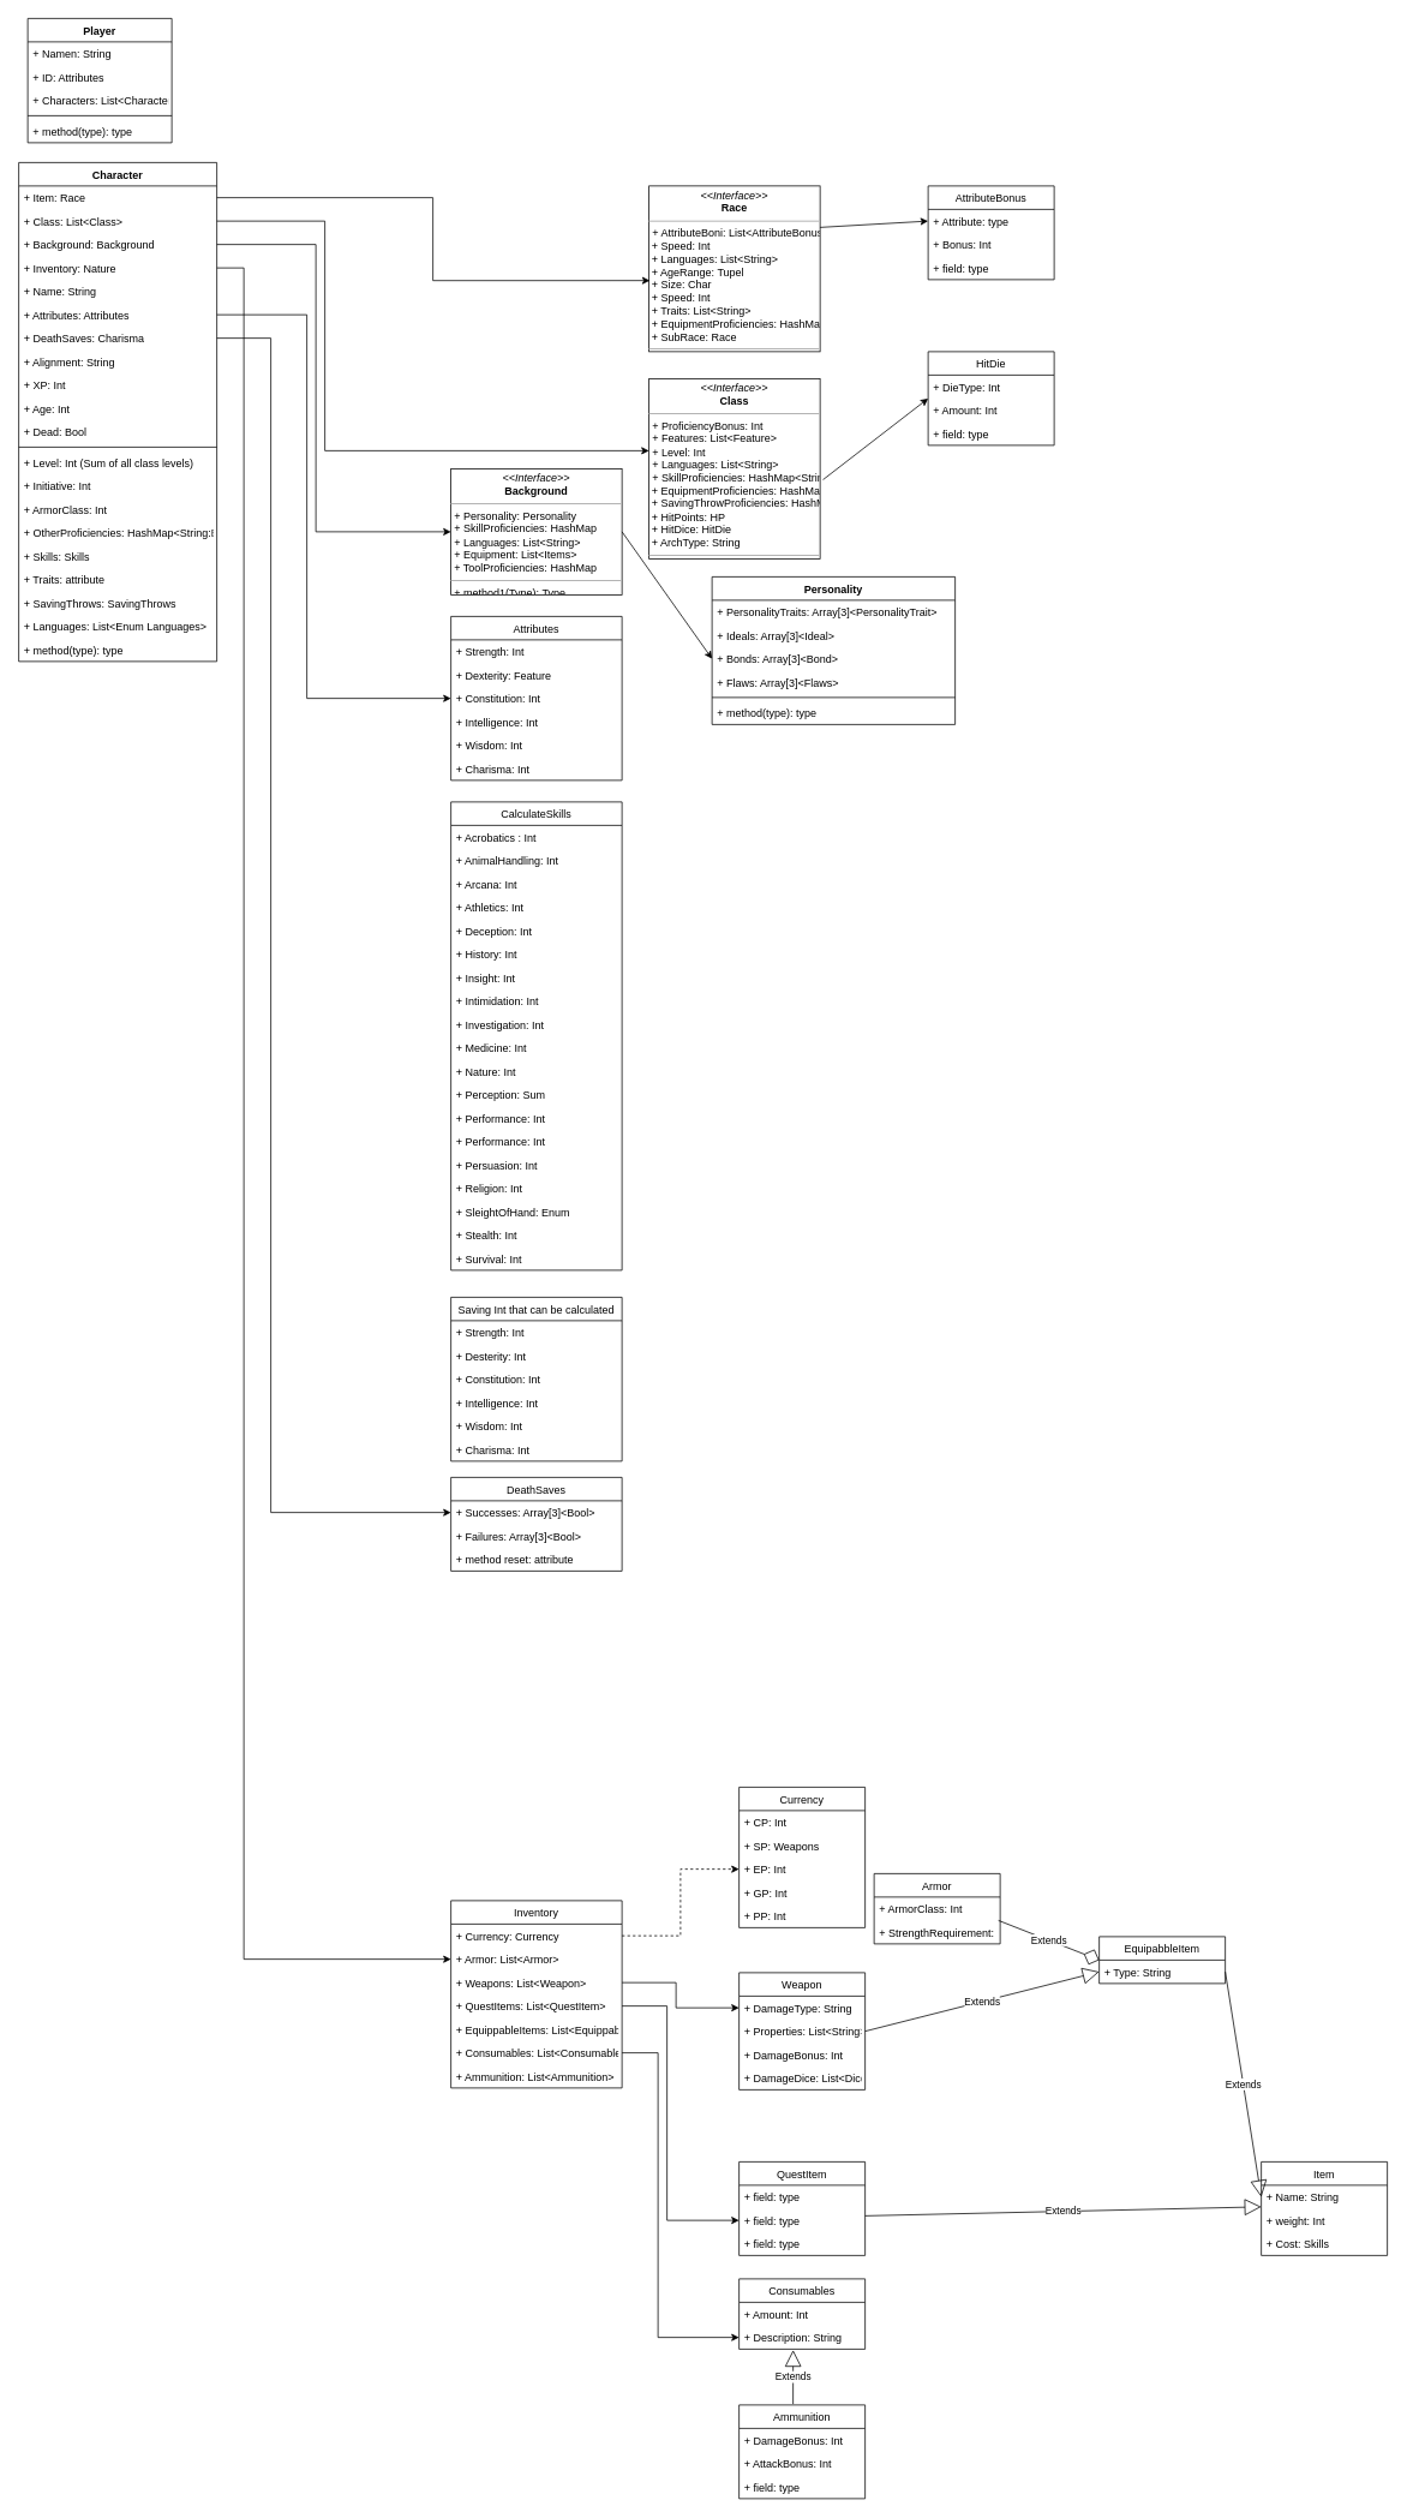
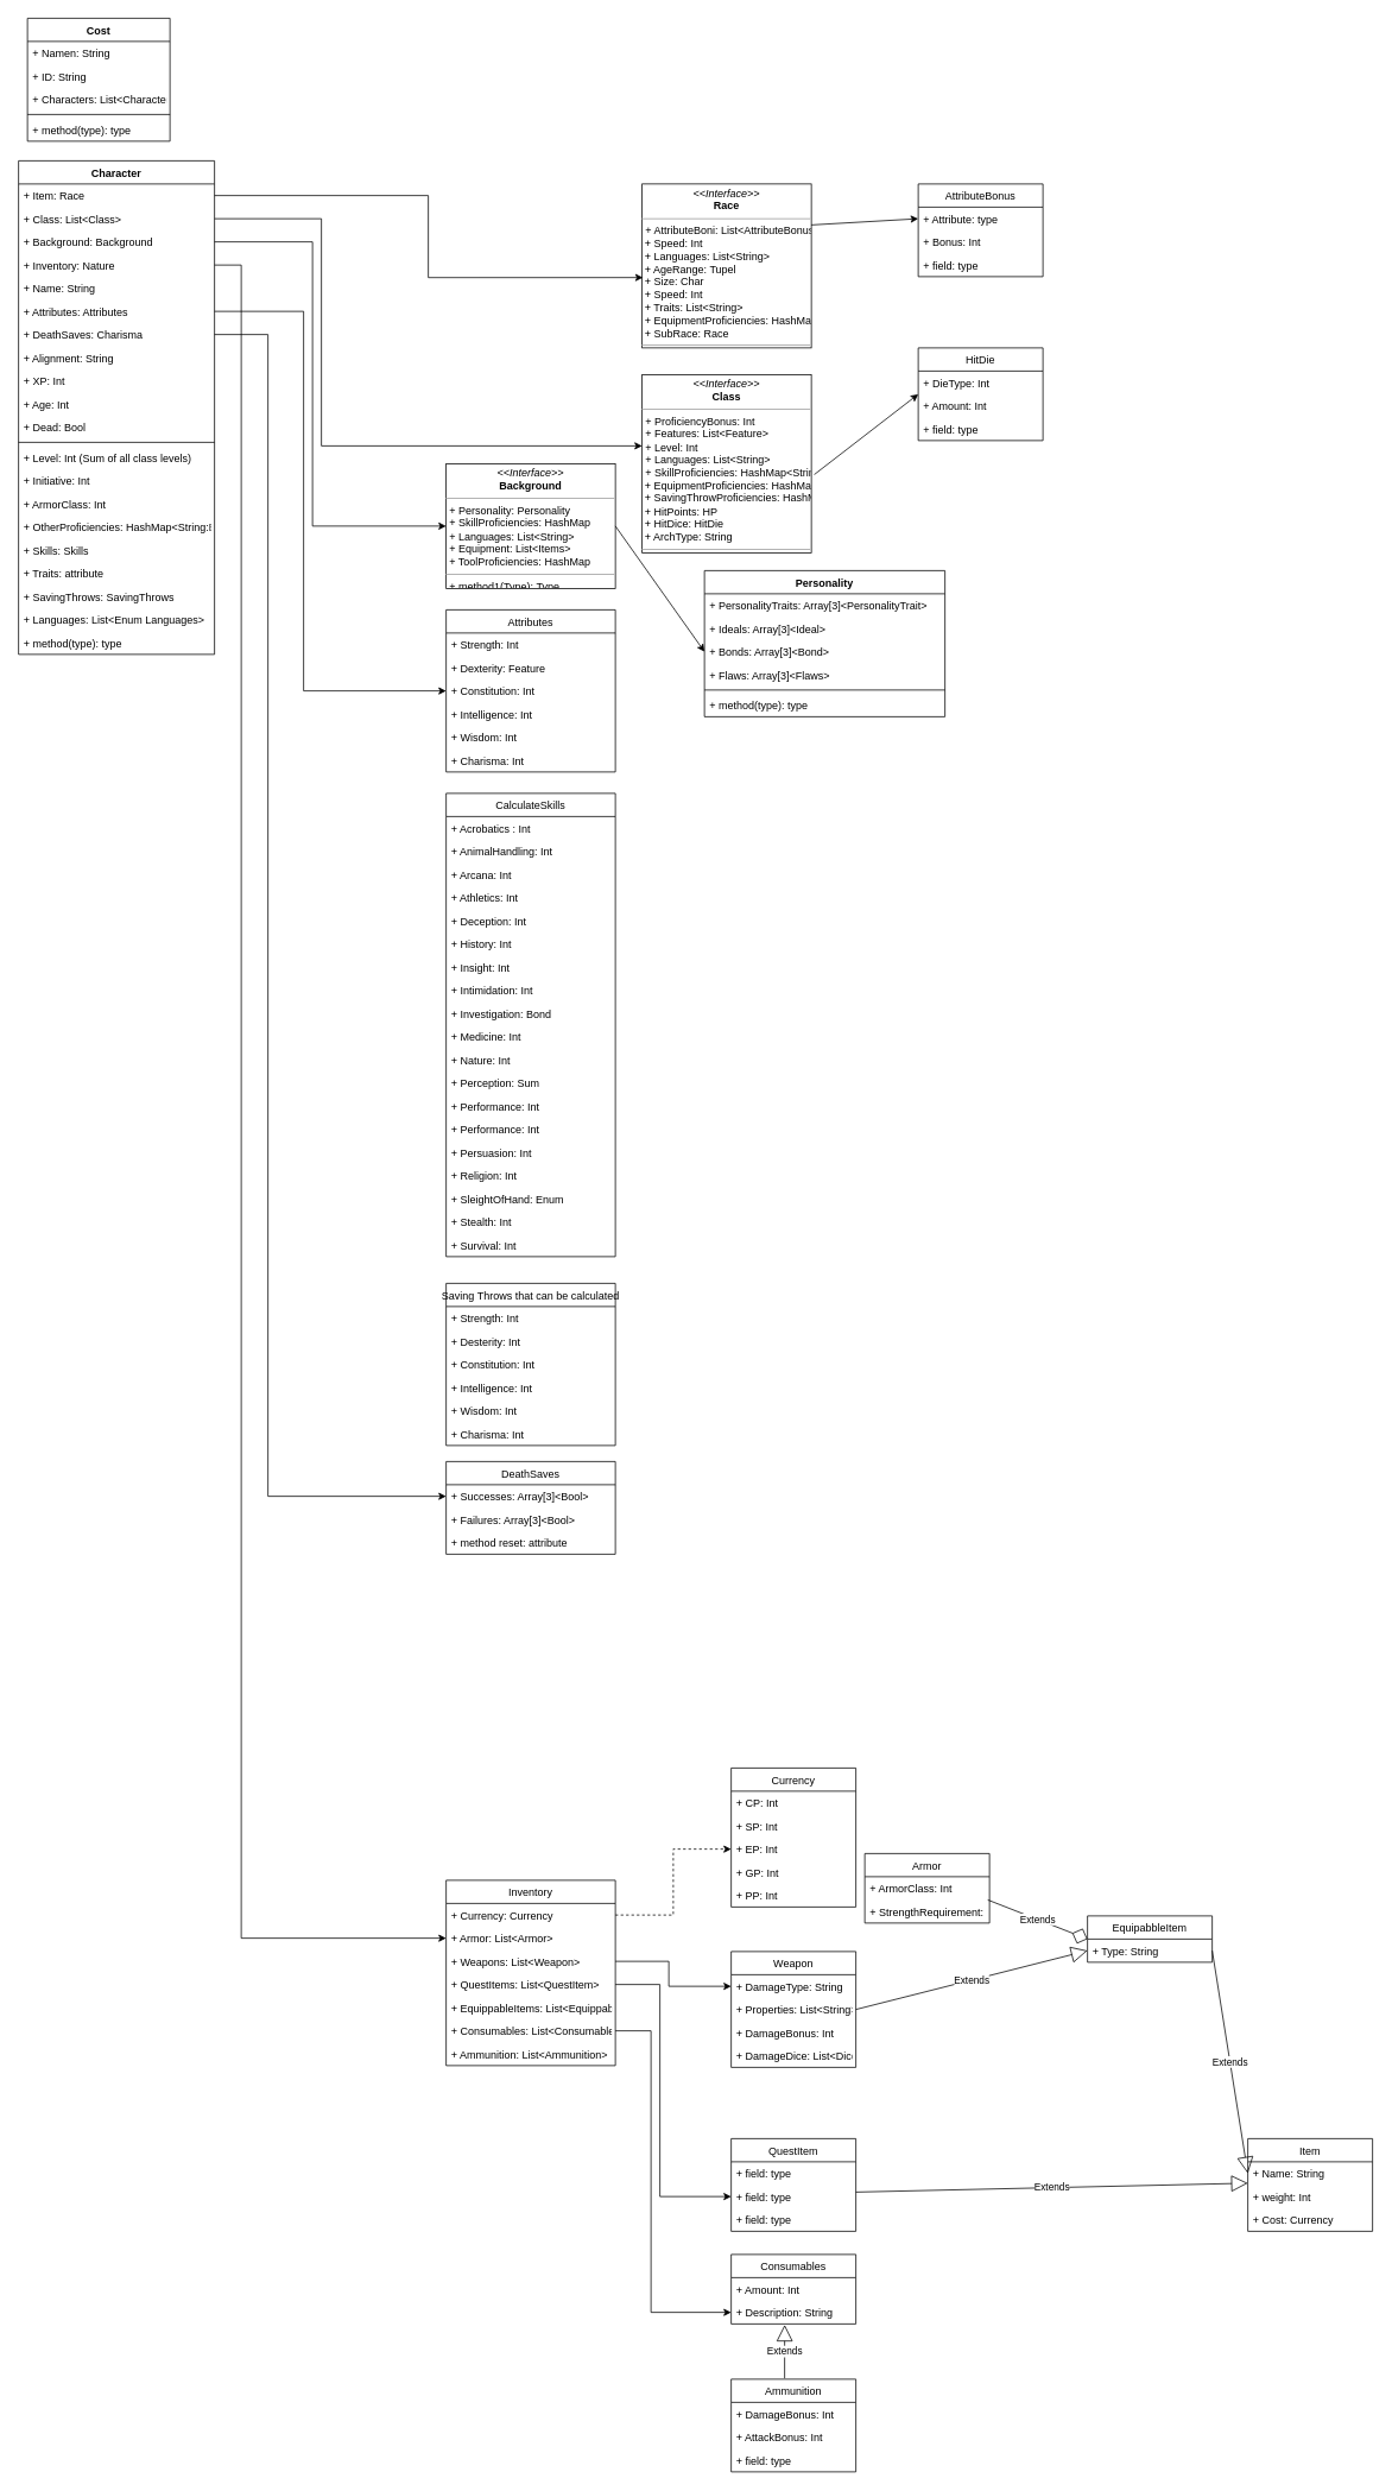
- <mxCell id="127" value="Player" style="swimlane;fontStyle=1;align=center;verticalAlign=top;childLayout=stackLayout;horizontal=1;startSize=26;horizontalStack=0;resizeParent=1;resizeParentMax=0;resizeLast=0;collapsible=1;marginBottom=0;" vertex="1" parent="1"><mxGeometry x="30" y="20" width="160" height="138" as="geometry" /></mxCell>
+ <mxCell id="127" value="Cost" style="swimlane;fontStyle=1;align=center;verticalAlign=top;childLayout=stackLayout;horizontal=1;startSize=26;horizontalStack=0;resizeParent=1;resizeParentMax=0;resizeLast=0;collapsible=1;marginBottom=0;" vertex="1" parent="1"><mxGeometry x="30" y="20" width="160" height="138" as="geometry" /></mxCell>
- <mxCell id="129" value="+ ID: Attributes" style="text;strokeColor=none;fillColor=none;align=left;verticalAlign=top;spacingLeft=4;spacingRight=4;overflow=hidden;rotatable=0;points=[[0,0.5],[1,0.5]];portConstraint=eastwest;" vertex="1" parent="127"><mxGeometry y="52" width="160" height="26" as="geometry" /></mxCell>
+ <mxCell id="129" value="+ ID: String" style="text;strokeColor=none;fillColor=none;align=left;verticalAlign=top;spacingLeft=4;spacingRight=4;overflow=hidden;rotatable=0;points=[[0,0.5],[1,0.5]];portConstraint=eastwest;" vertex="1" parent="127"><mxGeometry y="52" width="160" height="26" as="geometry" /></mxCell>
- <mxCell id="50" value="+ Investigation: Int" style="text;strokeColor=none;fillColor=none;align=left;verticalAlign=top;spacingLeft=4;spacingRight=4;overflow=hidden;rotatable=0;points=[[0,0.5],[1,0.5]];portConstraint=eastwest;" parent="41" vertex="1"><mxGeometry y="234" width="190" height="26" as="geometry" /></mxCell>
+ <mxCell id="50" value="+ Investigation: Bond" style="text;strokeColor=none;fillColor=none;align=left;verticalAlign=top;spacingLeft=4;spacingRight=4;overflow=hidden;rotatable=0;points=[[0,0.5],[1,0.5]];portConstraint=eastwest;" parent="41" vertex="1"><mxGeometry y="234" width="190" height="26" as="geometry" /></mxCell>
- <mxCell id="61" value="Saving Int that can be calculated" style="swimlane;fontStyle=0;childLayout=stackLayout;horizontal=1;startSize=26;fillColor=none;horizontalStack=0;resizeParent=1;resizeParentMax=0;resizeLast=0;collapsible=1;marginBottom=0;" parent="1" vertex="1"><mxGeometry x="500" y="1440" width="190" height="182" as="geometry" /></mxCell>
+ <mxCell id="61" value="Saving Throws that can be calculated" style="swimlane;fontStyle=0;childLayout=stackLayout;horizontal=1;startSize=26;fillColor=none;horizontalStack=0;resizeParent=1;resizeParentMax=0;resizeLast=0;collapsible=1;marginBottom=0;" parent="1" vertex="1"><mxGeometry x="500" y="1440" width="190" height="182" as="geometry" /></mxCell>
- <mxCell id="87" value="+ SP: Weapons" style="text;strokeColor=none;fillColor=none;align=left;verticalAlign=top;spacingLeft=4;spacingRight=4;overflow=hidden;rotatable=0;points=[[0,0.5],[1,0.5]];portConstraint=eastwest;" parent="85" vertex="1"><mxGeometry y="52" width="140" height="26" as="geometry" /></mxCell>
+ <mxCell id="87" value="+ SP: Int" style="text;strokeColor=none;fillColor=none;align=left;verticalAlign=top;spacingLeft=4;spacingRight=4;overflow=hidden;rotatable=0;points=[[0,0.5],[1,0.5]];portConstraint=eastwest;" parent="85" vertex="1"><mxGeometry y="52" width="140" height="26" as="geometry" /></mxCell>
- <mxCell id="116" value="+ Cost: Skills" style="text;strokeColor=none;fillColor=none;align=left;verticalAlign=top;spacingLeft=4;spacingRight=4;overflow=hidden;rotatable=0;points=[[0,0.5],[1,0.5]];portConstraint=eastwest;" vertex="1" parent="113"><mxGeometry y="78" width="140" height="26" as="geometry" /></mxCell>
+ <mxCell id="116" value="+ Cost: Currency" style="text;strokeColor=none;fillColor=none;align=left;verticalAlign=top;spacingLeft=4;spacingRight=4;overflow=hidden;rotatable=0;points=[[0,0.5],[1,0.5]];portConstraint=eastwest;" vertex="1" parent="113"><mxGeometry y="78" width="140" height="26" as="geometry" /></mxCell>
